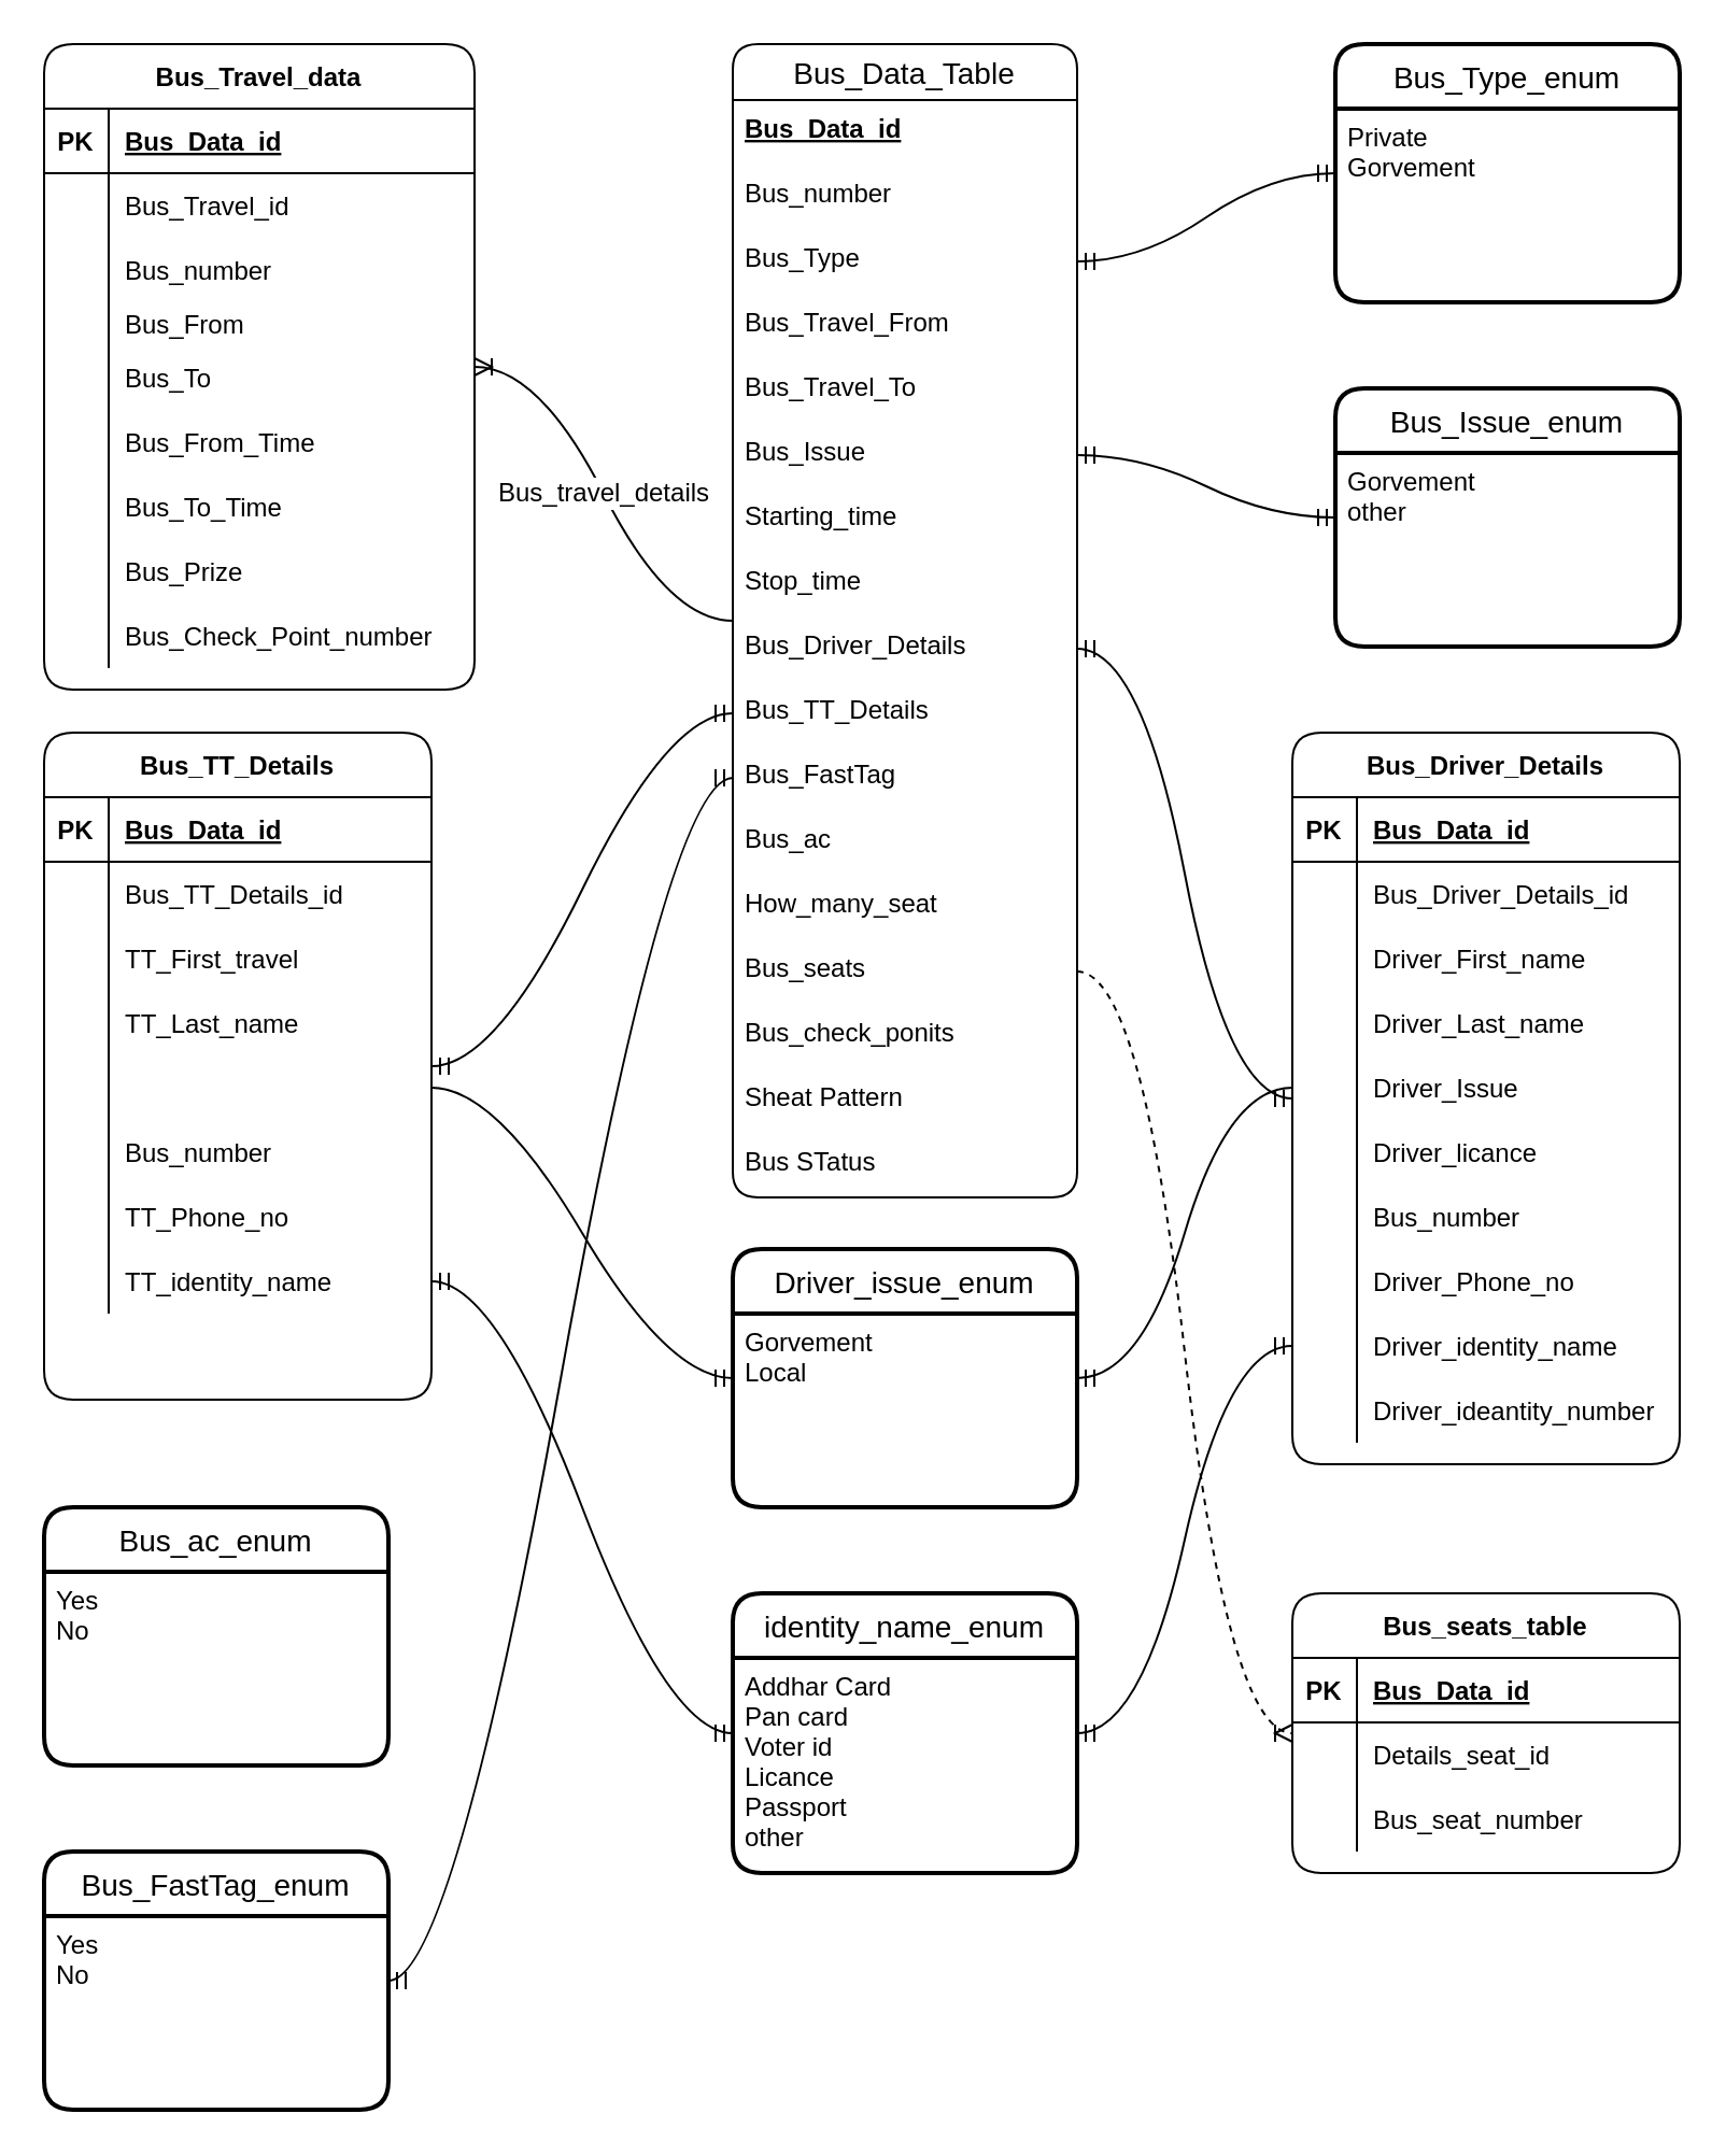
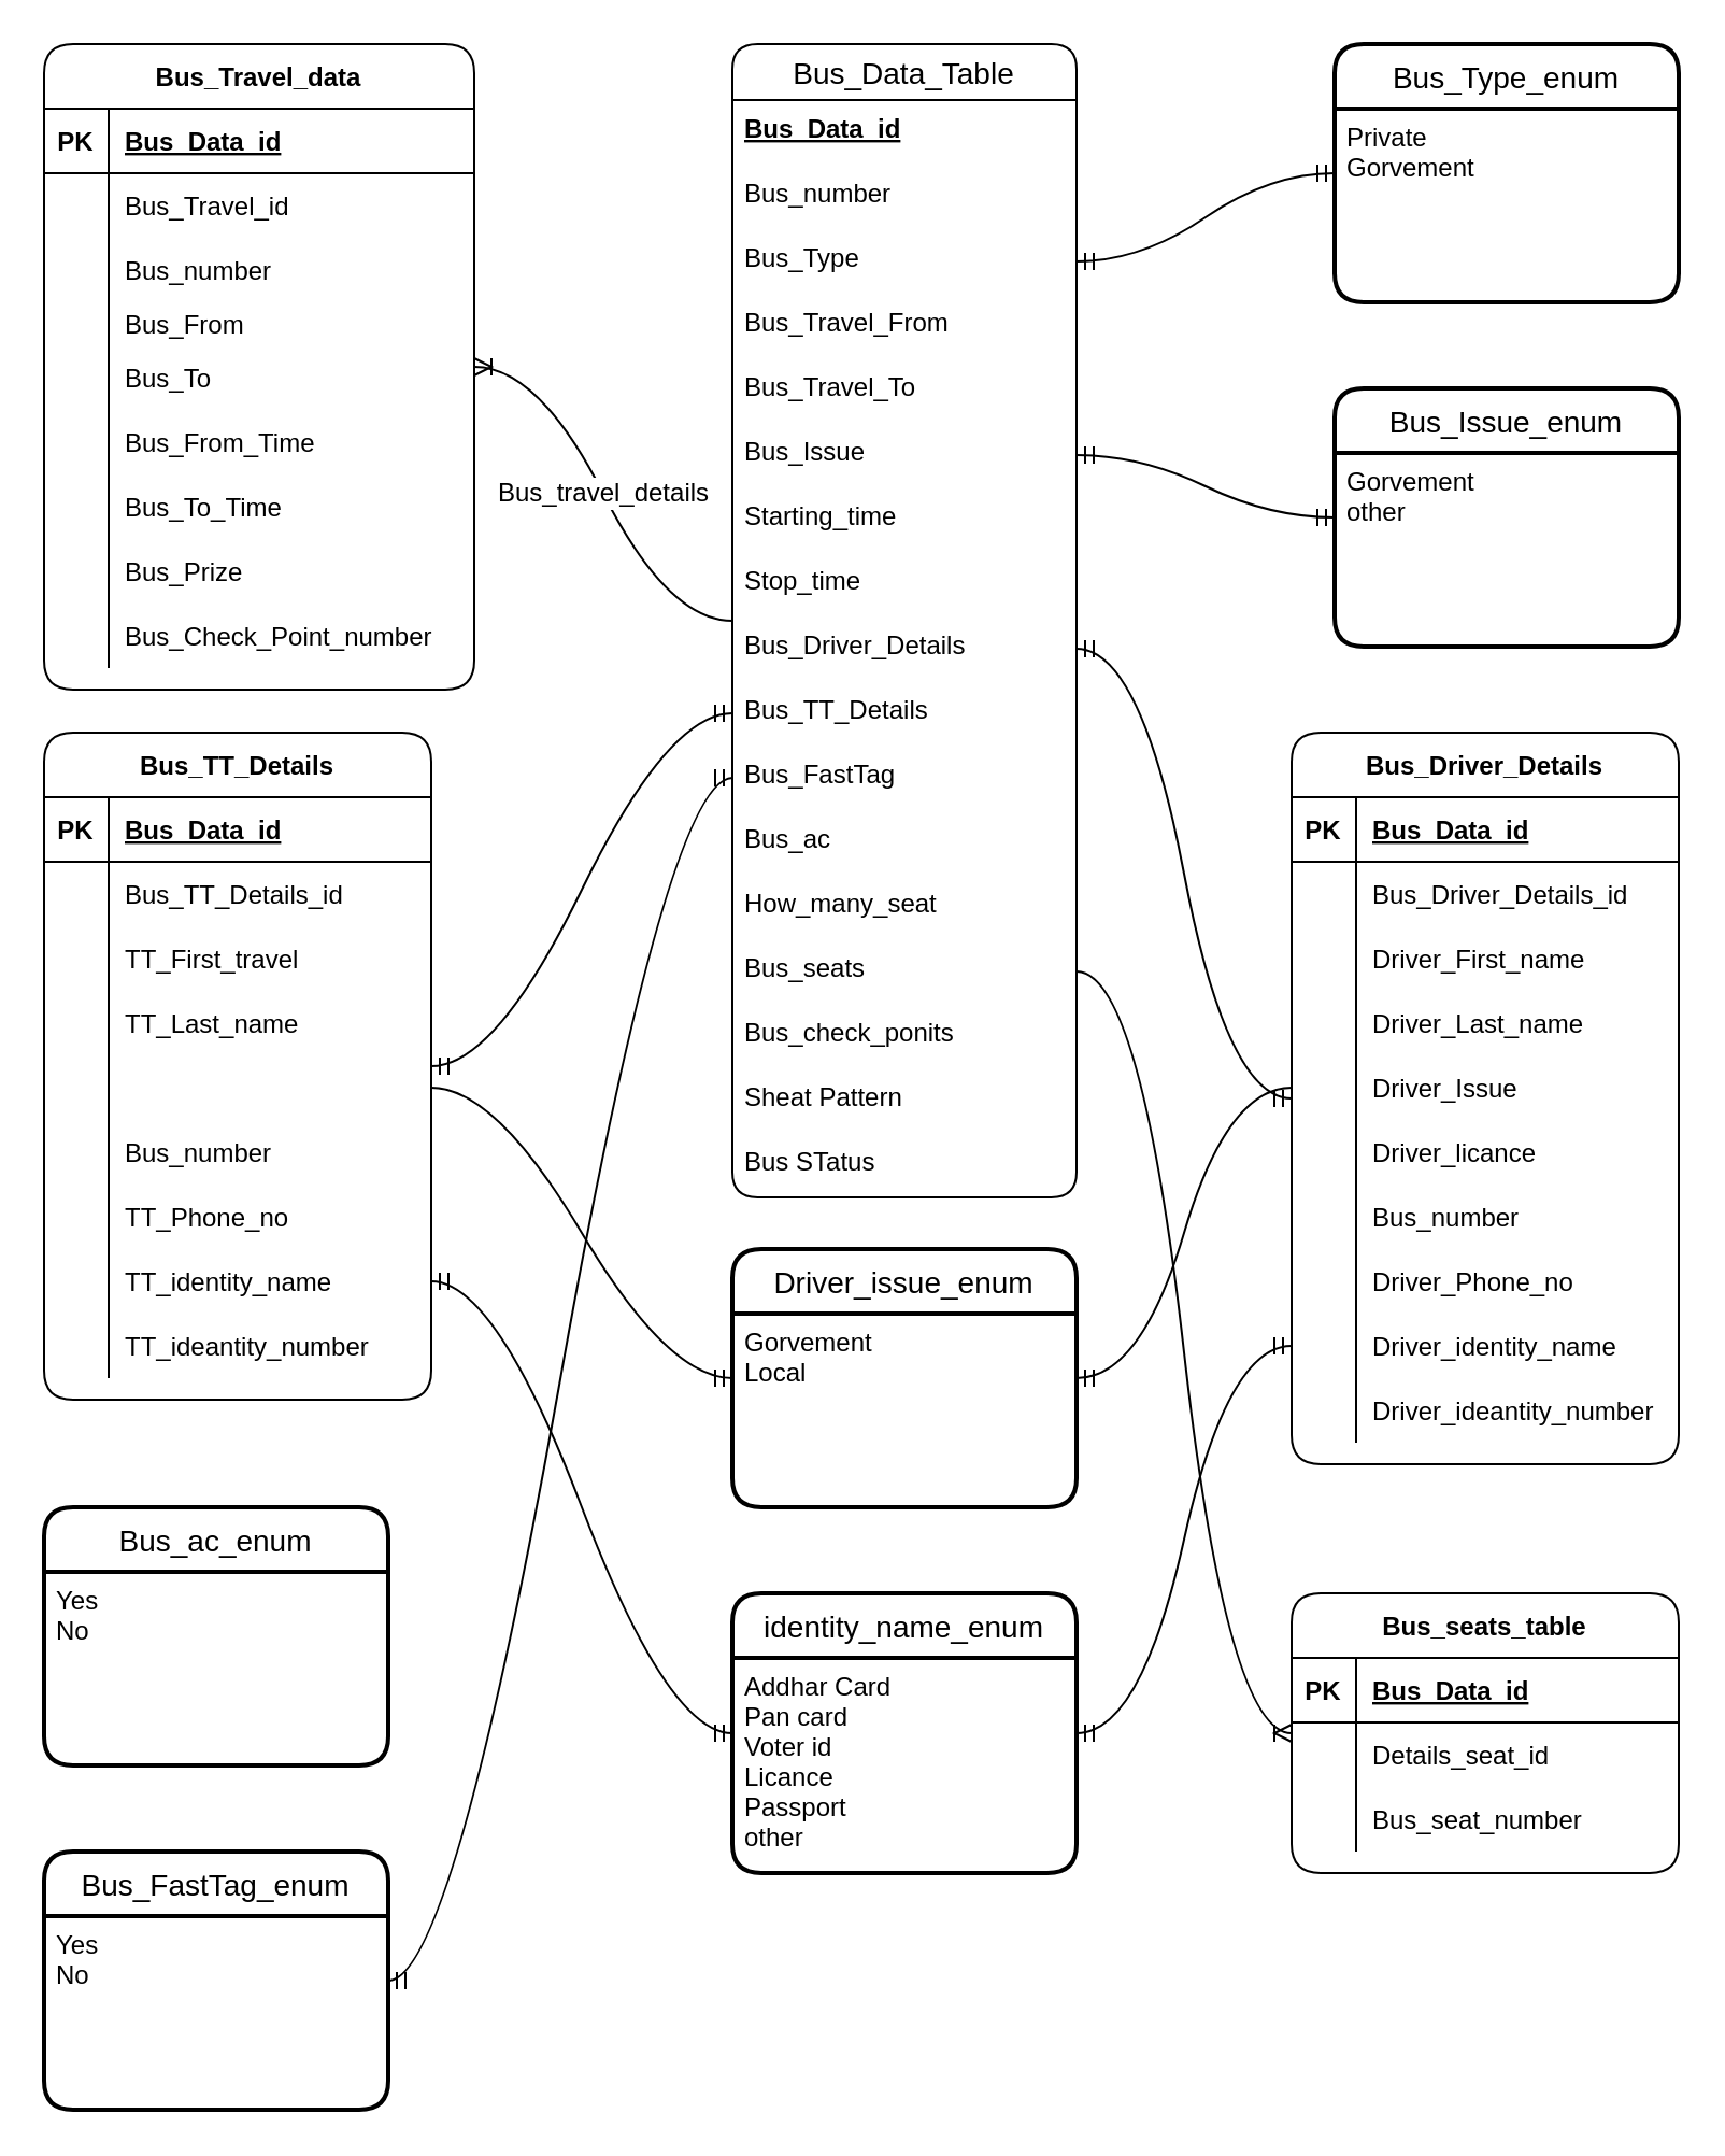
- <mxCell id="133" value="" style="edgeStyle=entityRelationEdgeStyle;fontSize=12;html=1;endArrow=ERoneToMany;curved=1;dashed=1;" parent="1" source="16" target="123" edge="1"><mxGeometry width="100" height="100" relative="1" as="geometry"><mxPoint x="500" y="870" as="sourcePoint" /><mxPoint x="600" y="770" as="targetPoint" /></mxGeometry></mxCell>
+ <mxCell id="133" value="" style="edgeStyle=entityRelationEdgeStyle;fontSize=12;html=1;endArrow=ERoneToMany;curved=1;" parent="1" source="16" target="123" edge="1"><mxGeometry width="100" height="100" relative="1" as="geometry"><mxPoint x="500" y="870" as="sourcePoint" /><mxPoint x="600" y="770" as="targetPoint" /></mxGeometry></mxCell>
+ <mxCell id="113" value="TT_ideantity_number" style="shape=partialRectangle;connectable=0;fillColor=none;top=0;left=0;bottom=0;right=0;align=left;spacingLeft=6;overflow=hidden;rounded=1;" parent="111" vertex="1"><mxGeometry x="30" width="150" height="30" as="geometry" /></mxCell>
